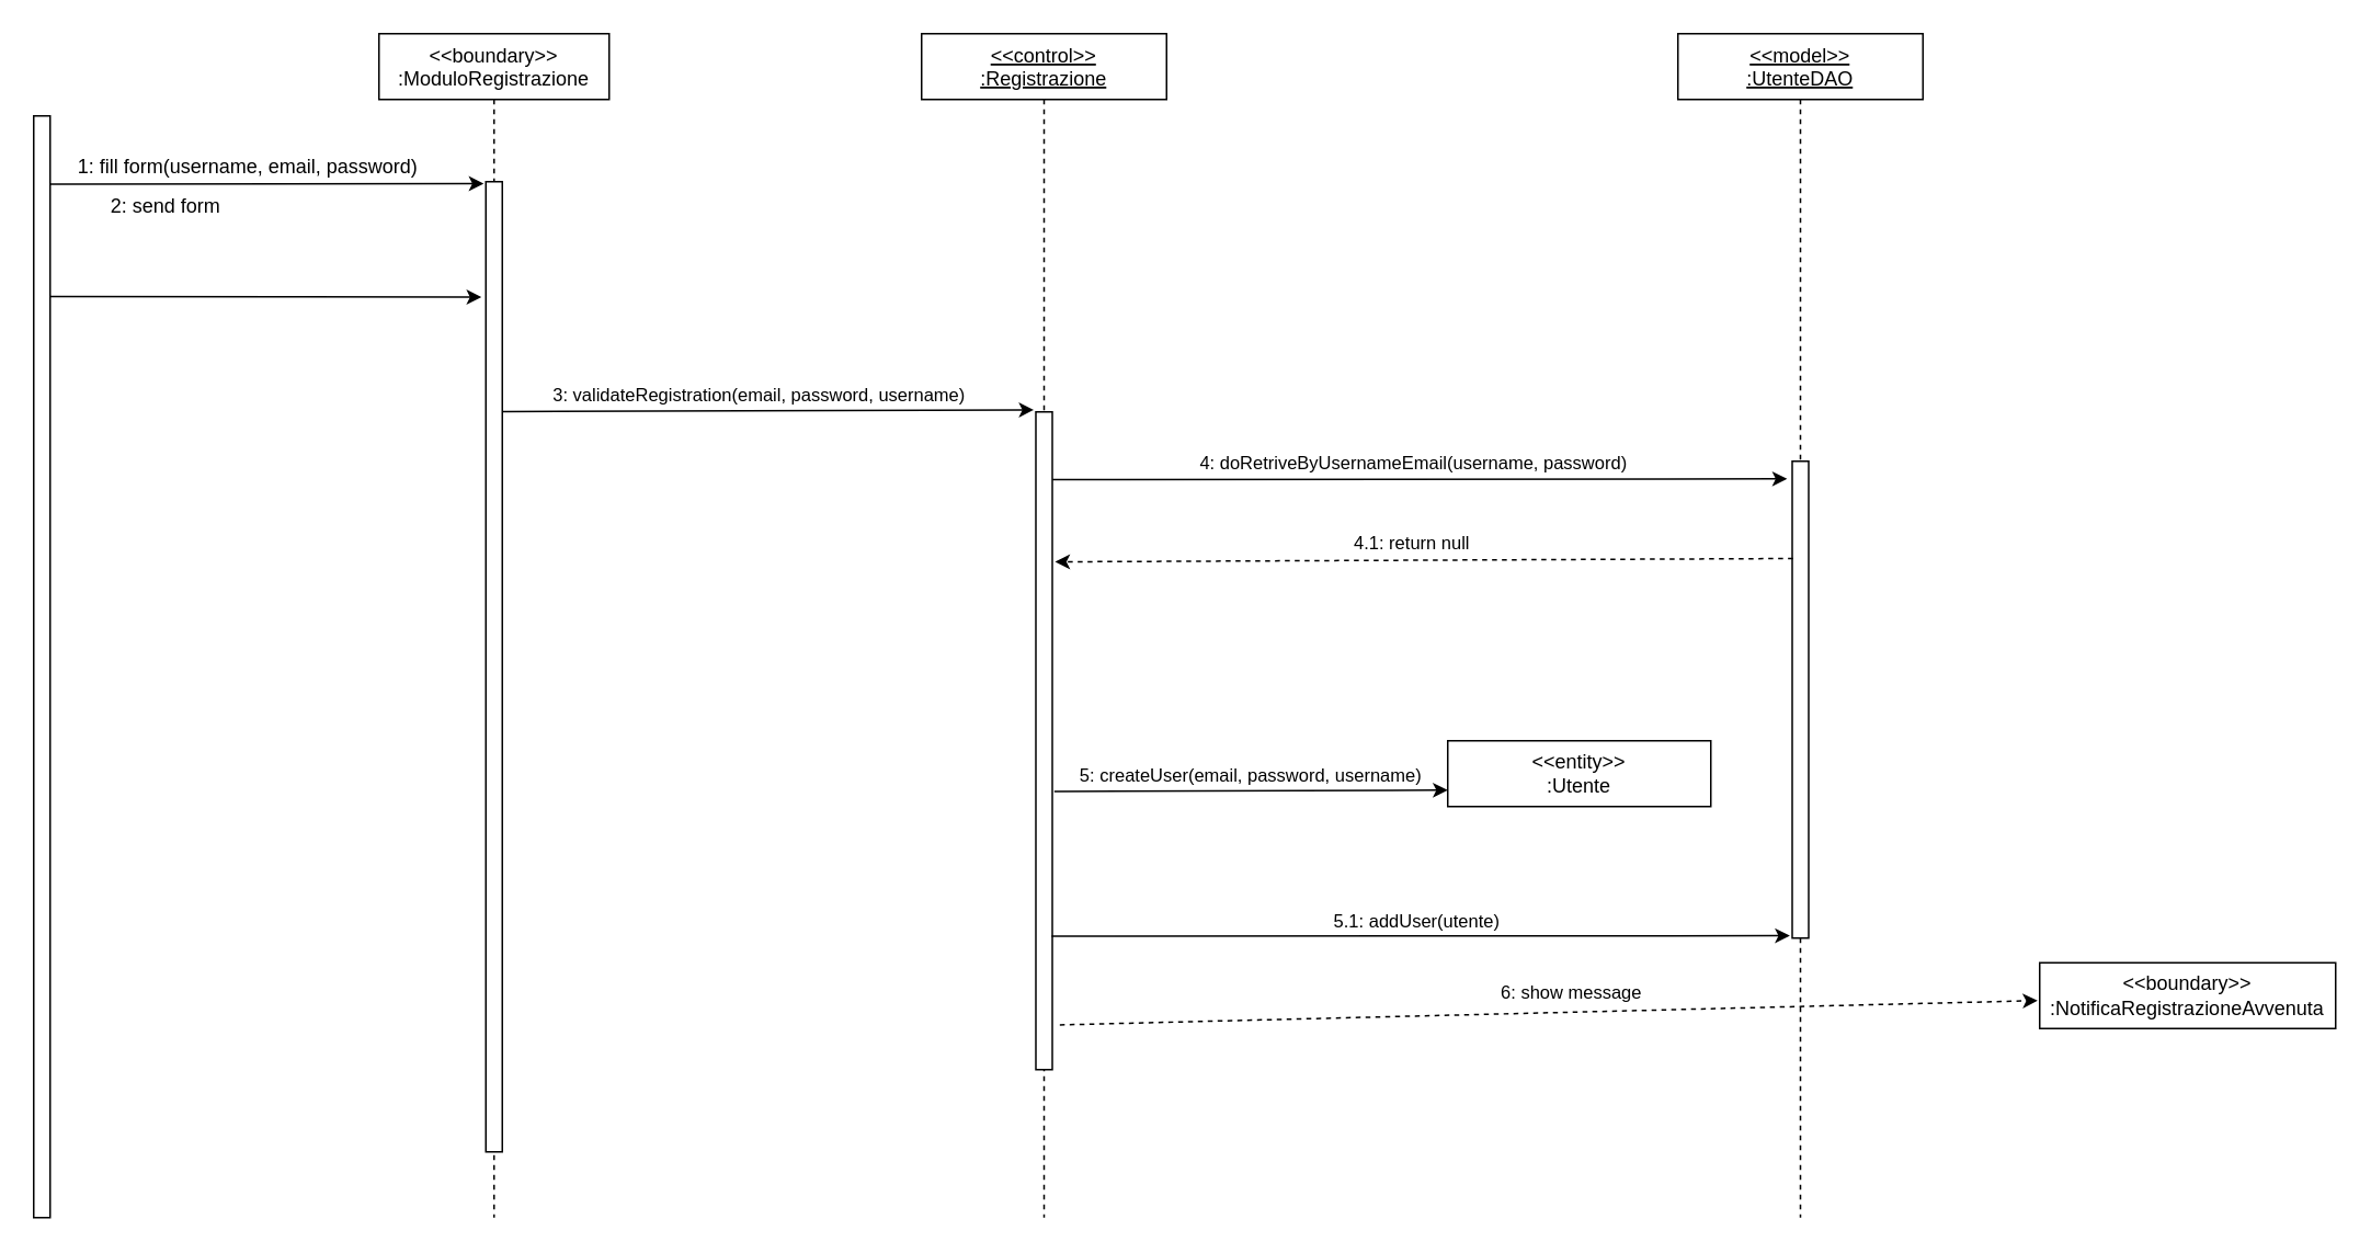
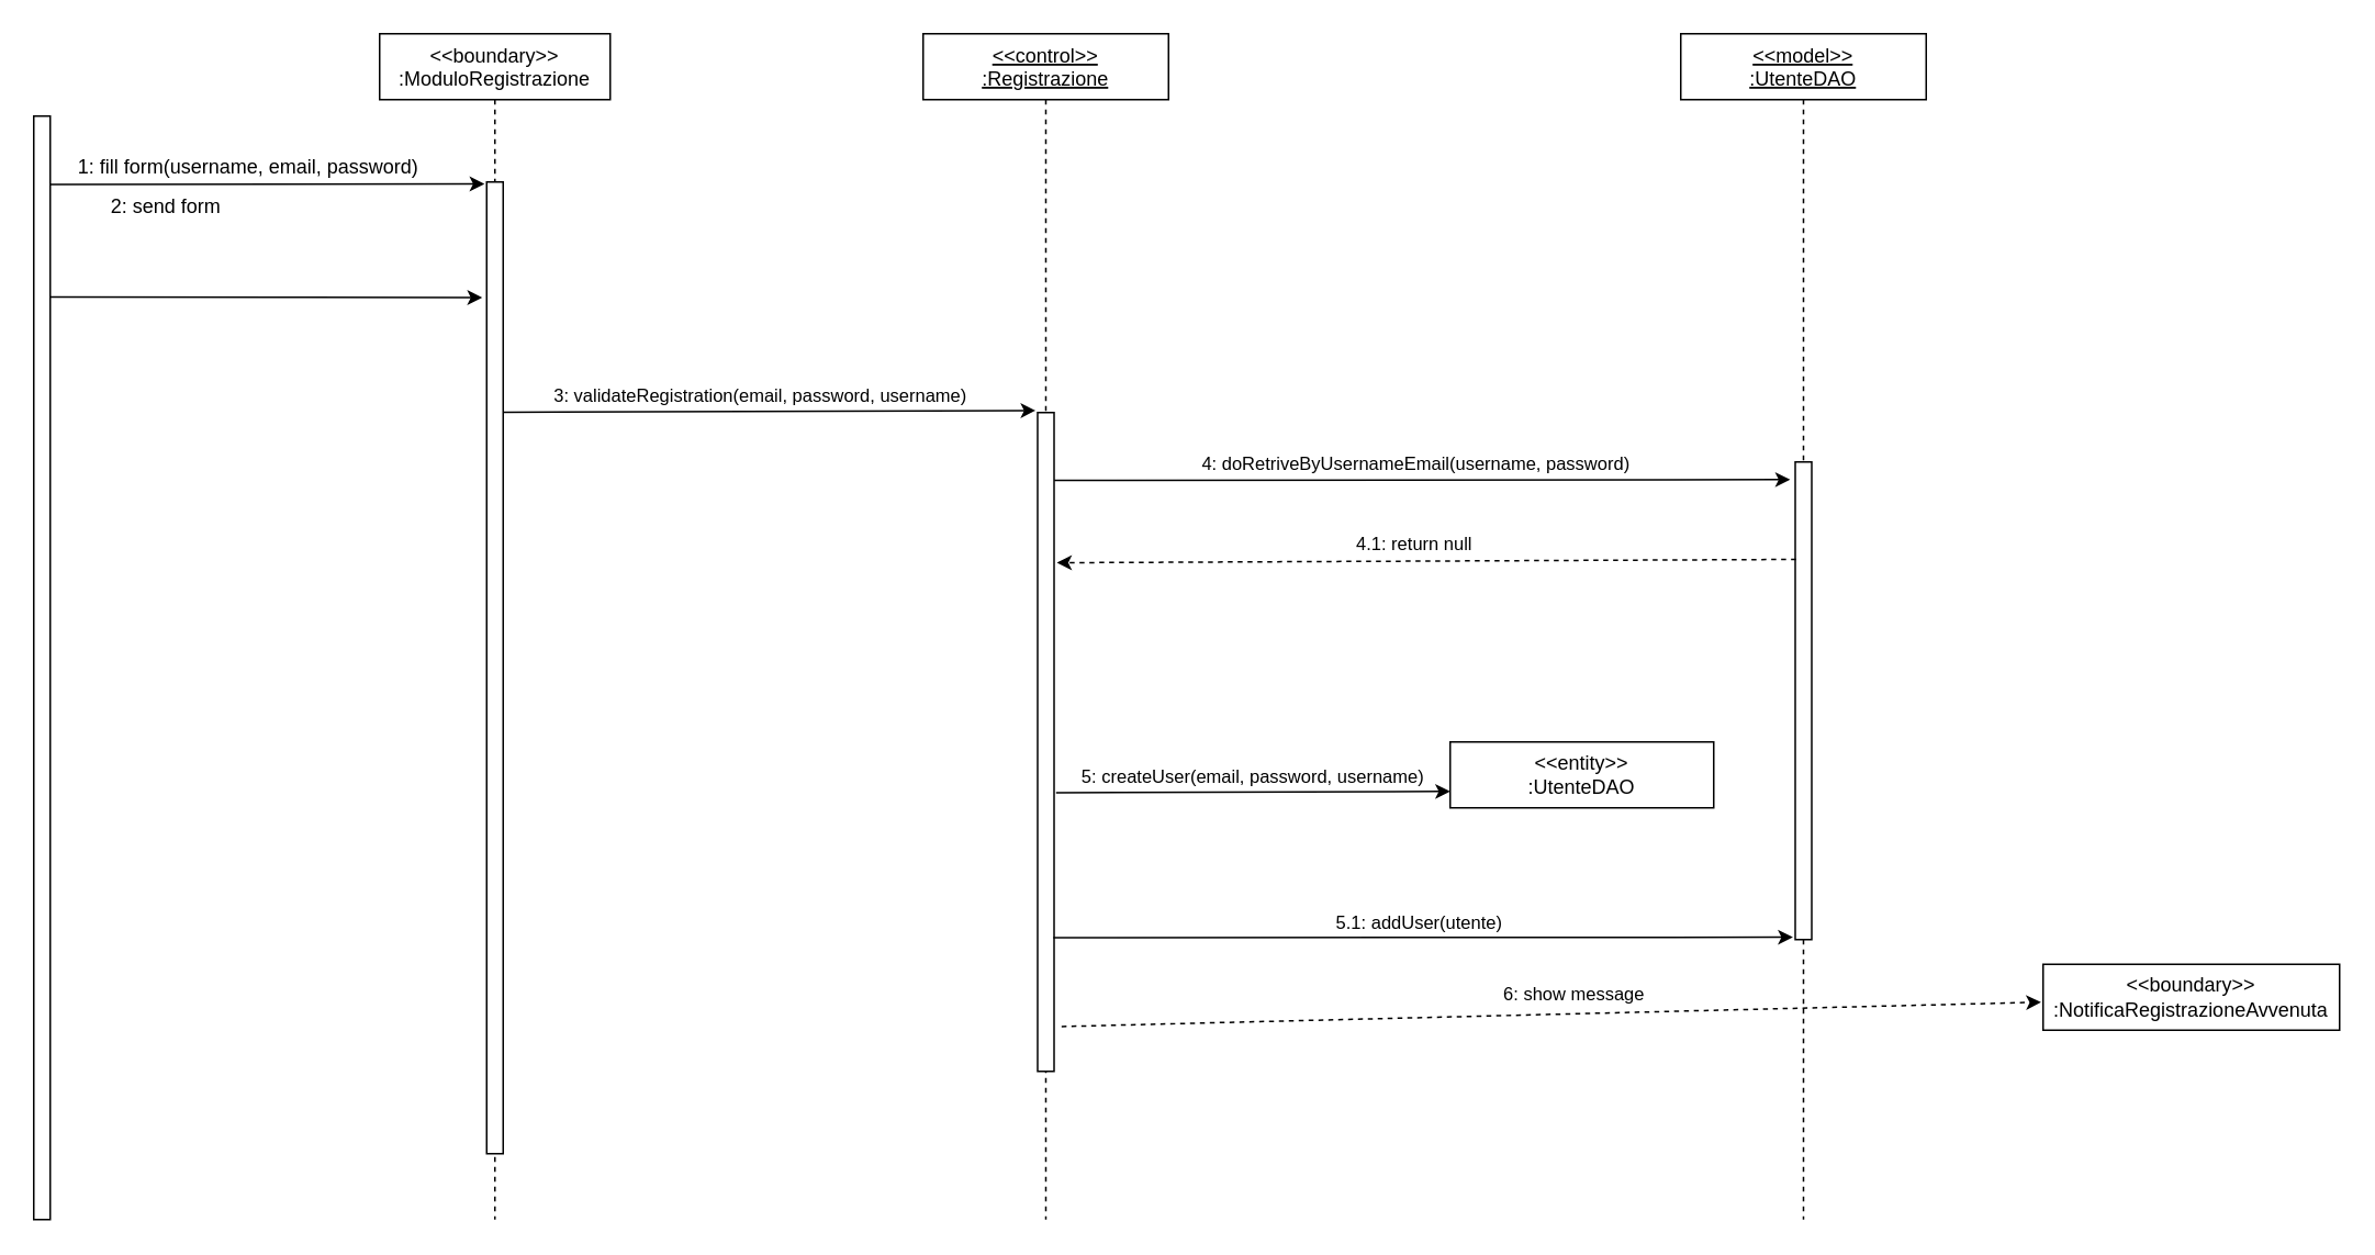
- <mxCell id="14" value="&amp;lt;&amp;lt;entity&amp;gt;&amp;gt;&lt;br&gt;:Utente" style="rounded=0;whiteSpace=wrap;html=1;" vertex="1" parent="1"><mxGeometry x="880" y="450" width="160" height="40" as="geometry" /></mxCell>
+ <mxCell id="14" value="&amp;lt;&amp;lt;entity&amp;gt;&amp;gt;&lt;br&gt;:UtenteDAO" style="rounded=0;whiteSpace=wrap;html=1;" vertex="1" parent="1"><mxGeometry x="880" y="450" width="160" height="40" as="geometry" /></mxCell>
